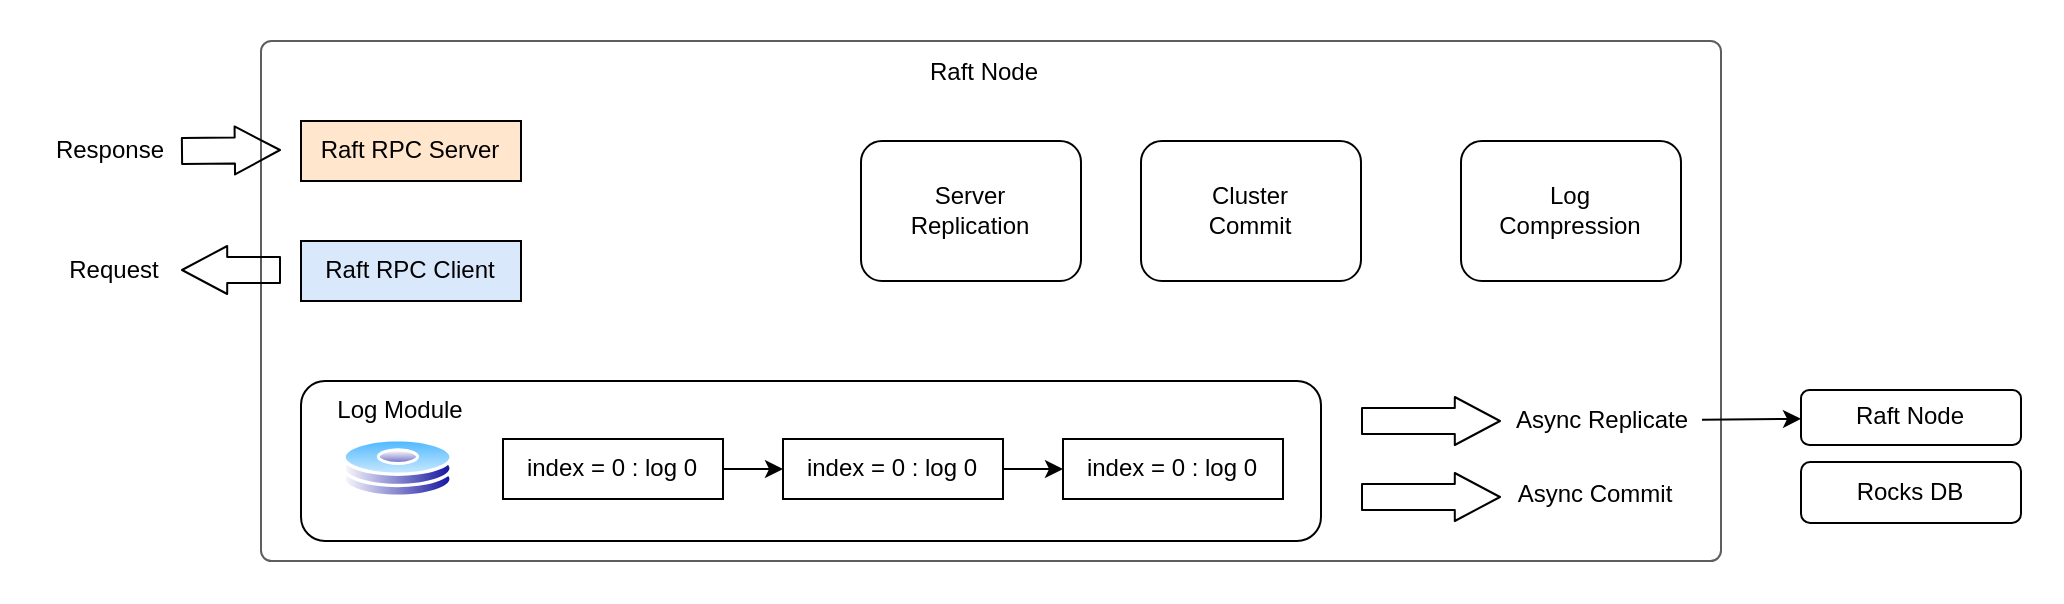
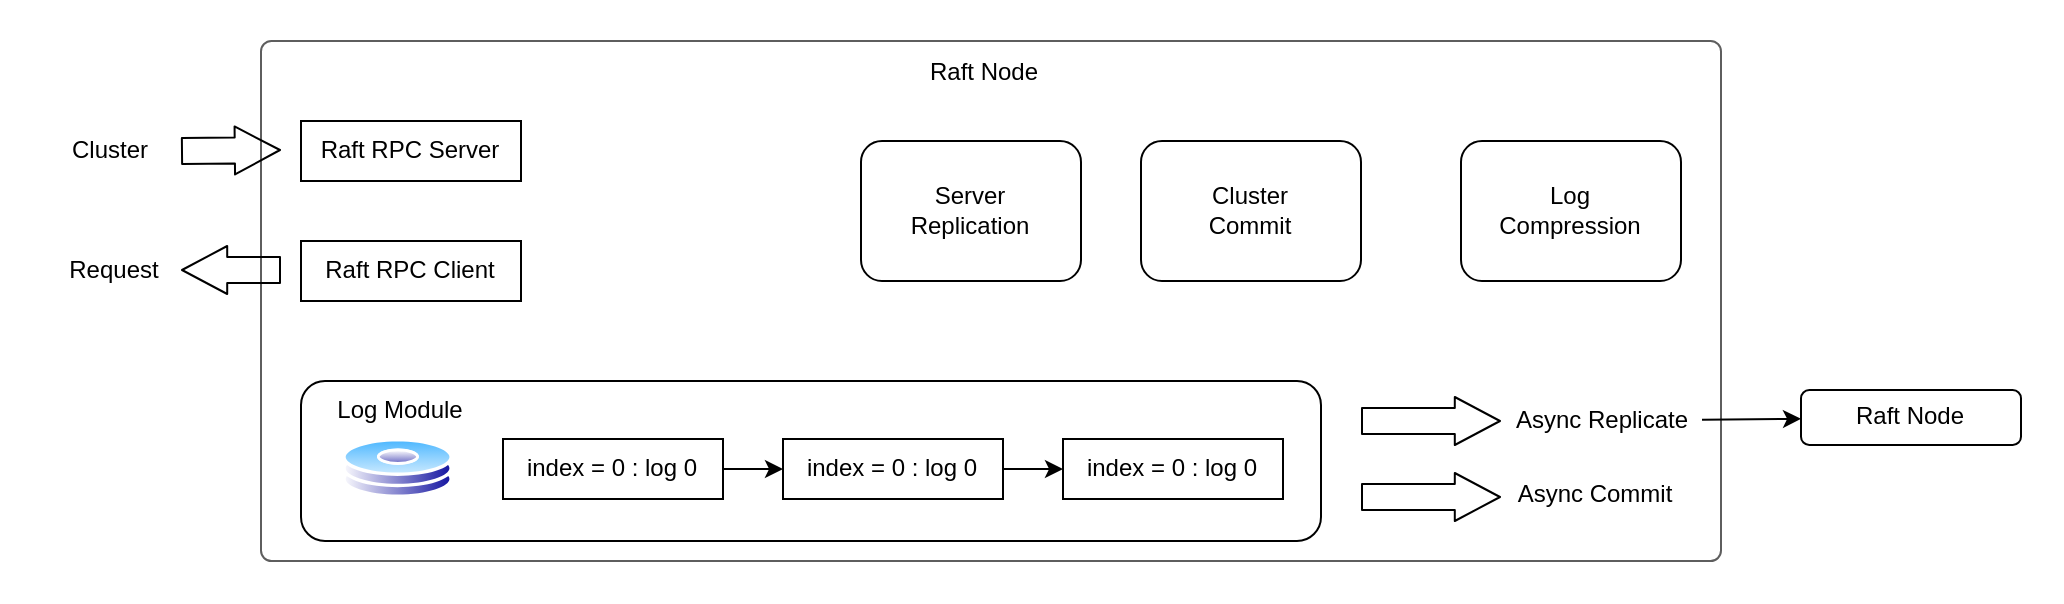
- <mxCell id="20" value="Response" style="text;html=1;strokeColor=none;fillColor=none;align=center;verticalAlign=middle;whiteSpace=wrap;rounded=0;" vertex="1" parent="1"><mxGeometry x="20" y="60" width="70" height="30" as="geometry" /></mxCell>
+ <mxCell id="20" value="Cluster" style="text;html=1;strokeColor=none;fillColor=none;align=center;verticalAlign=middle;whiteSpace=wrap;rounded=0;" vertex="1" parent="1"><mxGeometry x="20" y="60" width="70" height="30" as="geometry" /></mxCell>
- <mxCell id="16" value="Raft RPC Server" style="rounded=0;whiteSpace=wrap;html=1;fillColor=#ffe6cc;" vertex="1" parent="1"><mxGeometry x="150" y="60" width="110" height="30" as="geometry" /></mxCell>
+ <mxCell id="16" value="Raft RPC Server" style="rounded=0;whiteSpace=wrap;html=1;" vertex="1" parent="1"><mxGeometry x="150" y="60" width="110" height="30" as="geometry" /></mxCell>
- <mxCell id="17" value="Raft RPC Client" style="rounded=0;whiteSpace=wrap;html=1;fillColor=#dae8fc;" vertex="1" parent="1"><mxGeometry x="150" y="120" width="110" height="30" as="geometry" /></mxCell>
+ <mxCell id="17" value="Raft RPC Client" style="rounded=0;whiteSpace=wrap;html=1;" vertex="1" parent="1"><mxGeometry x="150" y="120" width="110" height="30" as="geometry" /></mxCell>
- <mxCell id="27" value="Rocks DB" style="rounded=1;whiteSpace=wrap;html=1;" vertex="1" parent="1"><mxGeometry x="900" y="230.5" width="110" height="30.5" as="geometry" /></mxCell>
